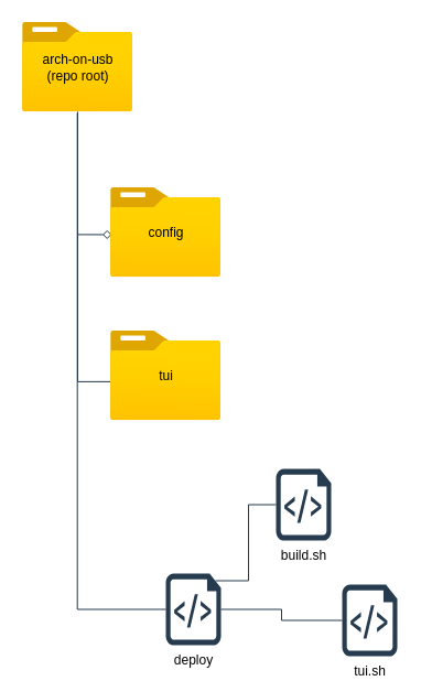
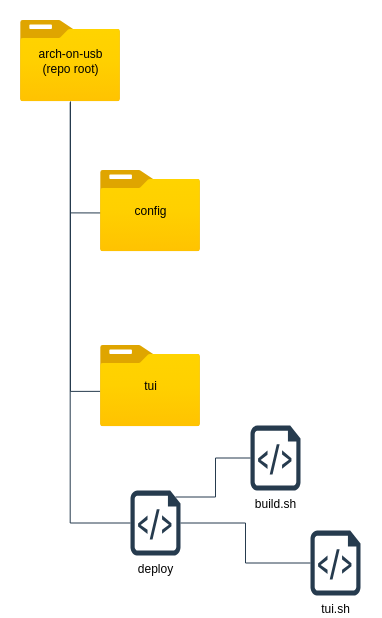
- <mxCell id="2" style="edgeStyle=orthogonalEdgeStyle;rounded=0;orthogonalLoop=1;jettySize=auto;html=1;strokeColor=#263B4E;fontColor=#FFFFFF;endArrow=diamond;endFill=0;entryX=0.009;entryY=0.523;entryDx=0;entryDy=0;entryPerimeter=0;" edge="1" parent="1" source="4" target="7"><mxGeometry relative="1" as="geometry"><mxPoint x="80" y="220" as="targetPoint" /></mxGeometry></mxCell>
+ <mxCell id="2" style="edgeStyle=orthogonalEdgeStyle;rounded=0;orthogonalLoop=1;jettySize=auto;html=1;strokeColor=#263B4E;fontColor=#FFFFFF;endArrow=none;endFill=0;entryX=0.009;entryY=0.523;entryDx=0;entryDy=0;entryPerimeter=0;" edge="1" parent="1" source="4" target="7"><mxGeometry relative="1" as="geometry"><mxPoint x="80" y="220" as="targetPoint" /></mxGeometry></mxCell>
- <mxCell id="5" value="tui" style="aspect=fixed;html=1;points=[];align=center;image;fontSize=12;image=img/lib/azure2/general/Folder_Blank.svg;labelPosition=center;verticalLabelPosition=middle;verticalAlign=middle;labelBackgroundColor=none;" vertex="1" parent="1"><mxGeometry x="100" y="300" width="100" height="81.16" as="geometry" /></mxCell>
+ <mxCell id="5" value="tui" style="aspect=fixed;html=1;points=[];align=center;image;fontSize=12;image=img/lib/azure2/general/Folder_Blank.svg;labelPosition=center;verticalLabelPosition=middle;verticalAlign=middle;labelBackgroundColor=none;" vertex="1" parent="1"><mxGeometry x="100" y="345" width="100" height="81.16" as="geometry" /></mxCell>
- <mxCell id="10" value="deploy" style="sketch=0;pointerEvents=1;shadow=0;dashed=0;html=1;strokeColor=none;labelPosition=center;verticalLabelPosition=bottom;verticalAlign=top;align=center;fillColor=#263B4E;shape=mxgraph.azure.script_file;aspect=fixed;" vertex="1" parent="1"><mxGeometry x="150" y="520" width="50" height="65" as="geometry" /></mxCell>
+ <mxCell id="10" value="deploy" style="sketch=0;pointerEvents=1;shadow=0;dashed=0;html=1;strokeColor=none;labelPosition=center;verticalLabelPosition=bottom;verticalAlign=top;align=center;fillColor=#263B4E;shape=mxgraph.azure.script_file;aspect=fixed;" vertex="1" parent="1"><mxGeometry x="130" y="490" width="50" height="65" as="geometry" /></mxCell>
